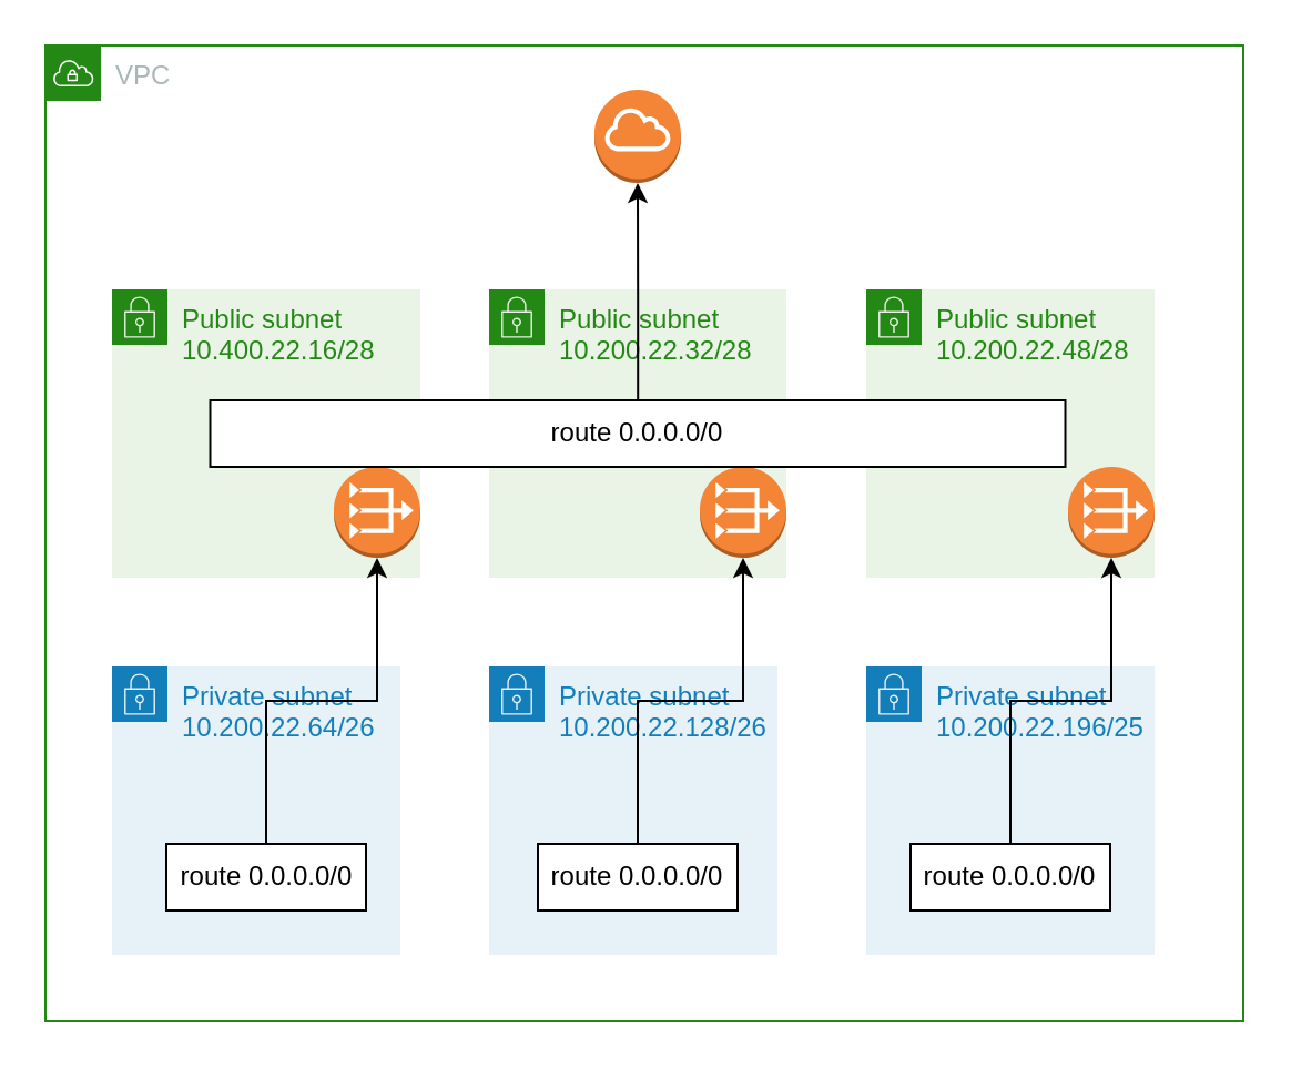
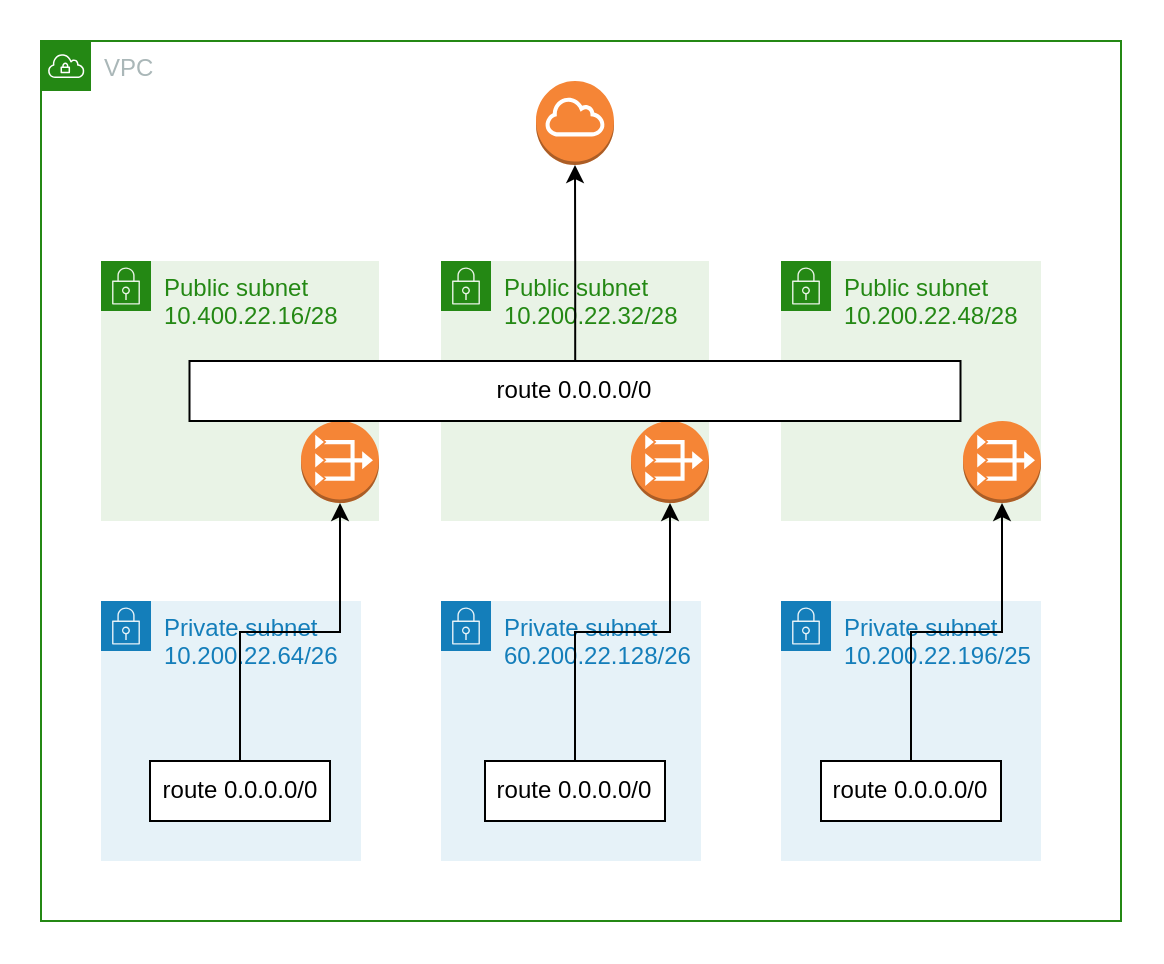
- <mxCell id="5" value="Private subnet&lt;br&gt;10.200.22.128/26" style="points=[[0,0],[0.25,0],[0.5,0],[0.75,0],[1,0],[1,0.25],[1,0.5],[1,0.75],[1,1],[0.75,1],[0.5,1],[0.25,1],[0,1],[0,0.75],[0,0.5],[0,0.25]];outlineConnect=0;gradientColor=none;html=1;whiteSpace=wrap;fontSize=12;fontStyle=0;container=1;pointerEvents=0;collapsible=0;recursiveResize=0;shape=mxgraph.aws4.group;grIcon=mxgraph.aws4.group_security_group;grStroke=0;strokeColor=#147EBA;fillColor=#E6F2F8;verticalAlign=top;align=left;spacingLeft=30;fontColor=#147EBA;dashed=0;" vertex="1" parent="1"><mxGeometry x="220" y="300" width="130" height="130" as="geometry" /></mxCell>
+ <mxCell id="5" value="Private subnet&lt;br&gt;60.200.22.128/26" style="points=[[0,0],[0.25,0],[0.5,0],[0.75,0],[1,0],[1,0.25],[1,0.5],[1,0.75],[1,1],[0.75,1],[0.5,1],[0.25,1],[0,1],[0,0.75],[0,0.5],[0,0.25]];outlineConnect=0;gradientColor=none;html=1;whiteSpace=wrap;fontSize=12;fontStyle=0;container=1;pointerEvents=0;collapsible=0;recursiveResize=0;shape=mxgraph.aws4.group;grIcon=mxgraph.aws4.group_security_group;grStroke=0;strokeColor=#147EBA;fillColor=#E6F2F8;verticalAlign=top;align=left;spacingLeft=30;fontColor=#147EBA;dashed=0;" vertex="1" parent="1"><mxGeometry x="220" y="300" width="130" height="130" as="geometry" /></mxCell>
